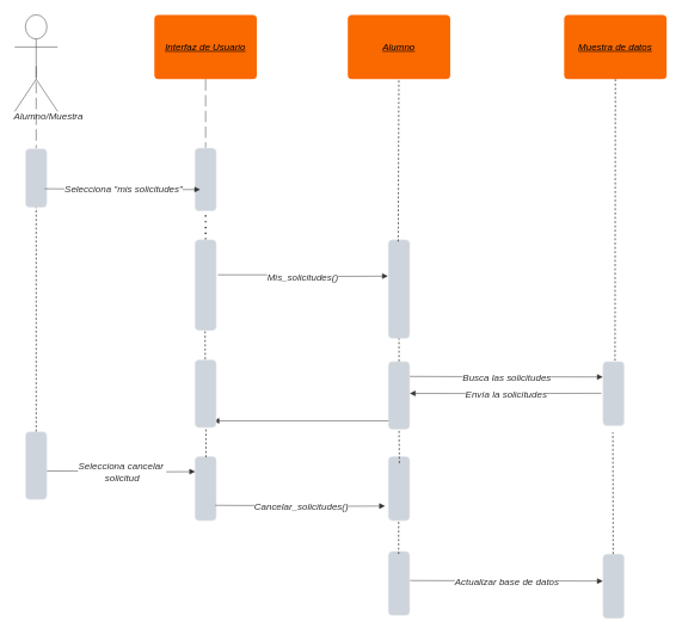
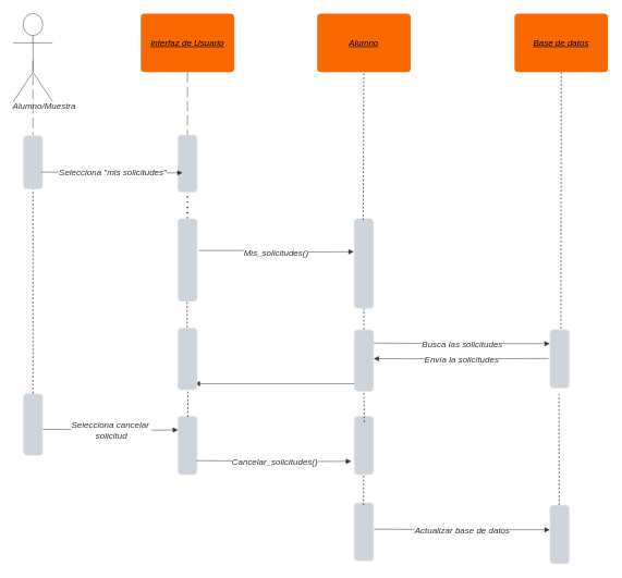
- <mxCell id="19" value="Muestra de datos" style="html=1;overflow=block;blockSpacing=1;whiteSpace=wrap;fontSize=13.3;fontColor=#000000;fontStyle=6;align=center;spacing=0;strokeOpacity=0;fillOpacity=100;rounded=1;absoluteArcSize=1;arcSize=12;fillColor=#fa6800;strokeWidth=0.8;strokeColor=#C73500;" vertex="1" parent="1"><mxGeometry x="787" y="20" width="143" height="90" as="geometry" /></mxCell>
+ <mxCell id="19" value="Base de datos" style="html=1;overflow=block;blockSpacing=1;whiteSpace=wrap;fontSize=13.3;fontColor=#000000;fontStyle=6;align=center;spacing=0;strokeOpacity=0;fillOpacity=100;rounded=1;absoluteArcSize=1;arcSize=12;fillColor=#fa6800;strokeWidth=0.8;strokeColor=#C73500;" vertex="1" parent="1"><mxGeometry x="787" y="20" width="143" height="90" as="geometry" /></mxCell>
